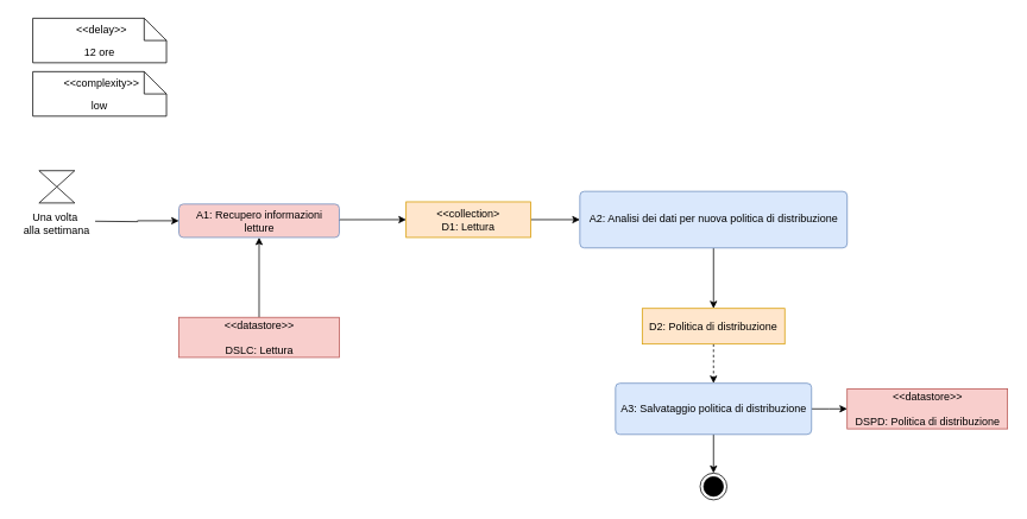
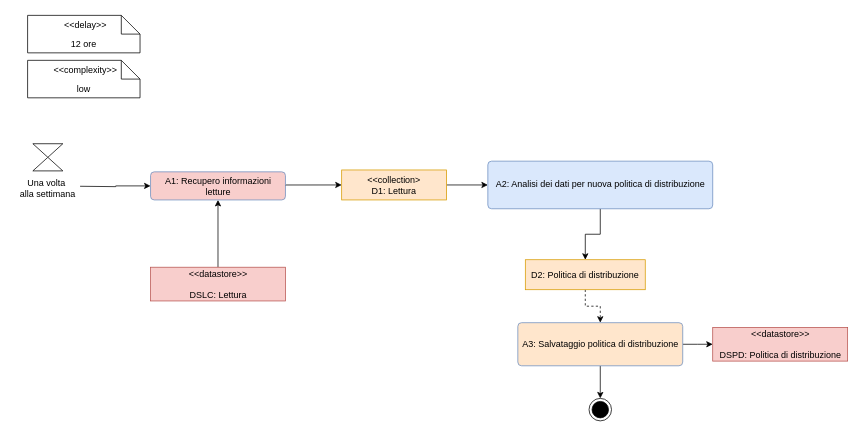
- <mxCell id="19" value="D2: Politica di distribuzione" style="text;align=center;verticalAlign=middle;dashed=0;fillColor=#ffe6cc;strokeColor=#d79b00;" parent="1" vertex="1"><mxGeometry x="720" y="346" width="160" height="40" as="geometry" /></mxCell>
+ <mxCell id="19" value="D2: Politica di distribuzione" style="text;align=center;verticalAlign=middle;dashed=0;fillColor=#ffe6cc;strokeColor=#d79b00;" parent="1" vertex="1"><mxGeometry x="700" y="346" width="160" height="40" as="geometry" /></mxCell>
- <mxCell id="22" value="A3: Salvataggio politica di distribuzione" style="html=1;align=center;verticalAlign=middle;rounded=1;absoluteArcSize=1;arcSize=10;dashed=0;fillColor=#dae8fc;strokeColor=#6c8ebf;" parent="1" vertex="1"><mxGeometry x="690" y="430" width="220" height="57.5" as="geometry" /></mxCell>
+ <mxCell id="22" value="A3: Salvataggio politica di distribuzione" style="html=1;align=center;verticalAlign=middle;rounded=1;absoluteArcSize=1;arcSize=10;dashed=0;fillColor=#ffe6cc;strokeColor=#6c8ebf;" parent="1" vertex="1"><mxGeometry x="690" y="430" width="220" height="57.5" as="geometry" /></mxCell>
